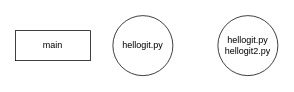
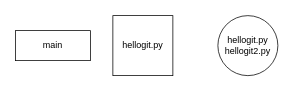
- <mxCell id="2" value="hellogit.py" style="ellipse;whiteSpace=wrap;html=1;aspect=fixed;" vertex="1" parent="1"><mxGeometry x="150" y="20" width="80" height="80" as="geometry" /></mxCell>
+ <mxCell id="2" value="hellogit.py" style="whiteSpace=wrap;html=1;aspect=fixed;rounded=0;" vertex="1" parent="1"><mxGeometry x="150" y="20" width="80" height="80" as="geometry" /></mxCell>
